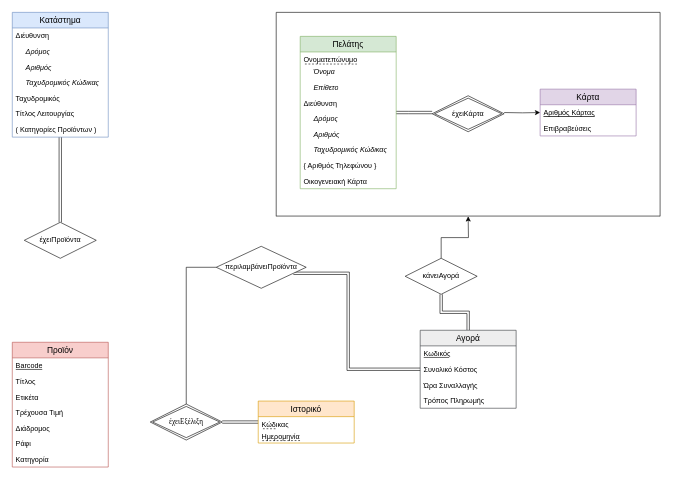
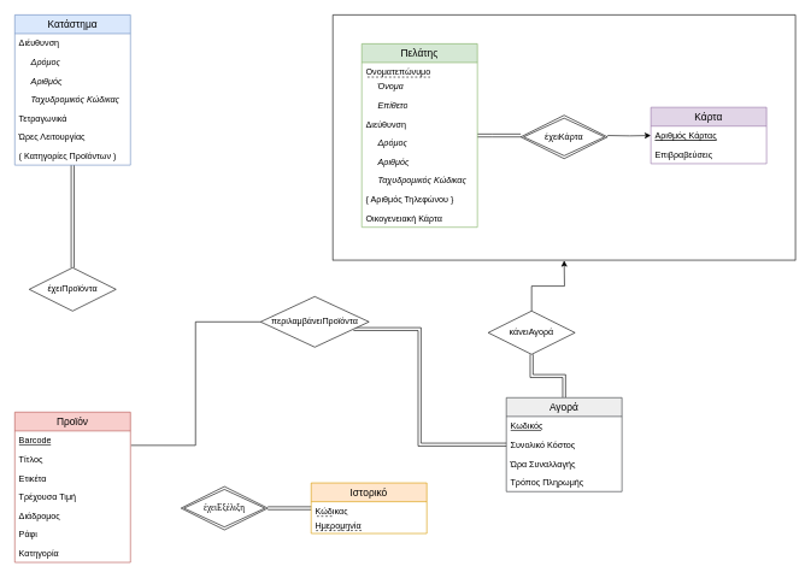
- <mxCell id="21" value="Ταχυδρομικός" style="text;strokeColor=none;fillColor=none;spacingLeft=4;spacingRight=4;overflow=hidden;rotatable=0;points=[[0,0.5],[1,0.5]];portConstraint=eastwest;fontSize=12;" parent="16" vertex="1"><mxGeometry y="130" width="160" height="26" as="geometry" /></mxCell>
+ <mxCell id="21" value="Τετραγωνικά" style="text;strokeColor=none;fillColor=none;spacingLeft=4;spacingRight=4;overflow=hidden;rotatable=0;points=[[0,0.5],[1,0.5]];portConstraint=eastwest;fontSize=12;" parent="16" vertex="1"><mxGeometry y="130" width="160" height="26" as="geometry" /></mxCell>
- <mxCell id="22" value="Τίτλος Λειτουργίας&#10;" style="text;strokeColor=none;fillColor=none;spacingLeft=4;spacingRight=4;overflow=hidden;rotatable=0;points=[[0,0.5],[1,0.5]];portConstraint=eastwest;fontSize=12;" parent="16" vertex="1"><mxGeometry y="156" width="160" height="26" as="geometry" /></mxCell>
+ <mxCell id="22" value="Ώρες Λειτουργίας&#10;" style="text;strokeColor=none;fillColor=none;spacingLeft=4;spacingRight=4;overflow=hidden;rotatable=0;points=[[0,0.5],[1,0.5]];portConstraint=eastwest;fontSize=12;" parent="16" vertex="1"><mxGeometry y="156" width="160" height="26" as="geometry" /></mxCell>
- <mxCell id="57" style="edgeStyle=orthogonalEdgeStyle;rounded=0;orthogonalLoop=1;jettySize=auto;html=1;endArrow=none;endFill=0;exitX=0;exitY=0.5;exitDx=0;exitDy=0;" edge="1" parent="1" source="58" target="5"><mxGeometry relative="1" as="geometry" /></mxCell>
+ <mxCell id="57" style="edgeStyle=orthogonalEdgeStyle;rounded=0;orthogonalLoop=1;jettySize=auto;html=1;entryX=1.006;entryY=0.769;entryDx=0;entryDy=0;entryPerimeter=0;endArrow=none;endFill=0;exitX=0;exitY=0.5;exitDx=0;exitDy=0;" edge="1" parent="1" source="58" target="25"><mxGeometry relative="1" as="geometry" /></mxCell>
